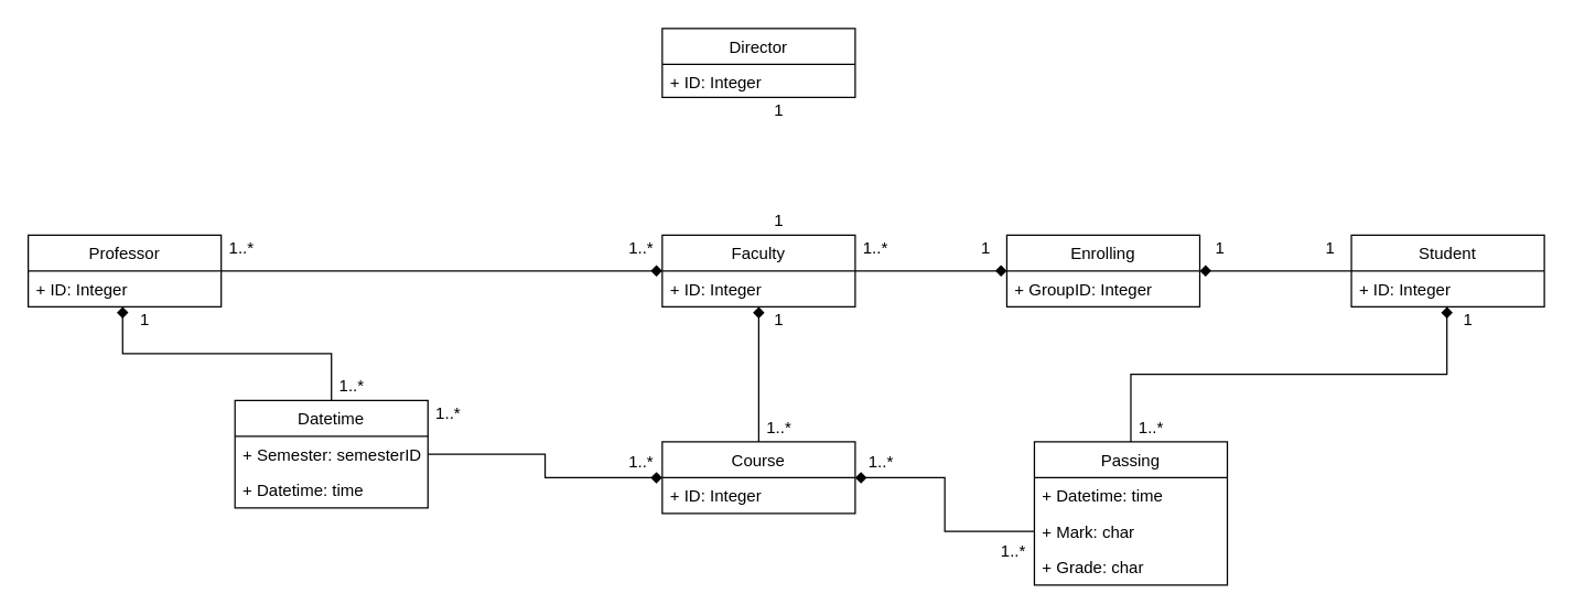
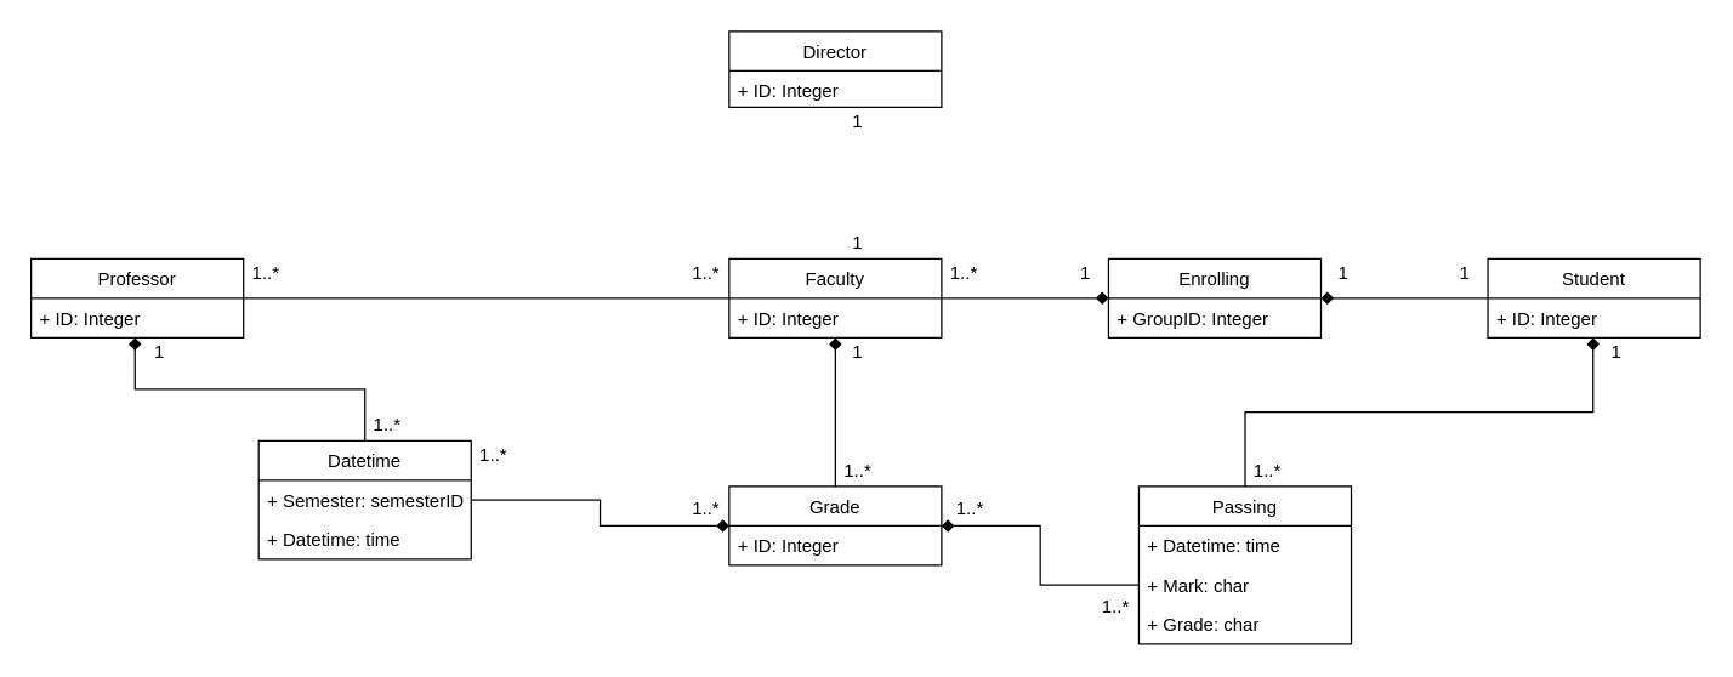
- <mxCell id="5" style="edgeStyle=orthogonalEdgeStyle;rounded=0;orthogonalLoop=1;jettySize=auto;html=1;endArrow=diamond;endFill=1;" edge="1" parent="1" source="6" target="11"><mxGeometry relative="1" as="geometry" /></mxCell>
+ <mxCell id="5" style="edgeStyle=orthogonalEdgeStyle;rounded=0;orthogonalLoop=1;jettySize=auto;html=1;endArrow=none;endFill=1;" edge="1" parent="1" source="6" target="11"><mxGeometry relative="1" as="geometry" /></mxCell>
- <mxCell id="14" value="Course" style="swimlane;fontStyle=0;childLayout=stackLayout;horizontal=1;startSize=26;fillColor=none;horizontalStack=0;resizeParent=1;resizeParentMax=0;resizeLast=0;collapsible=1;marginBottom=0;" vertex="1" parent="1"><mxGeometry x="480" y="320" width="140" height="52" as="geometry" /></mxCell>
+ <mxCell id="14" value="Grade" style="swimlane;fontStyle=0;childLayout=stackLayout;horizontal=1;startSize=26;fillColor=none;horizontalStack=0;resizeParent=1;resizeParentMax=0;resizeLast=0;collapsible=1;marginBottom=0;" vertex="1" parent="1"><mxGeometry x="480" y="320" width="140" height="52" as="geometry" /></mxCell>
